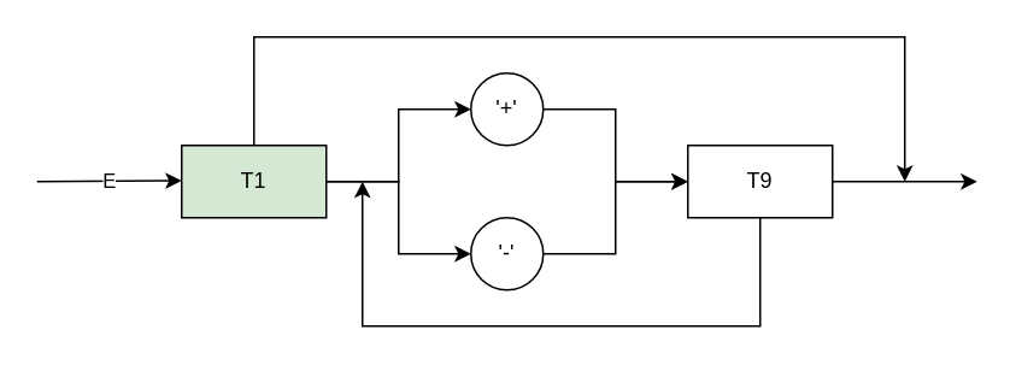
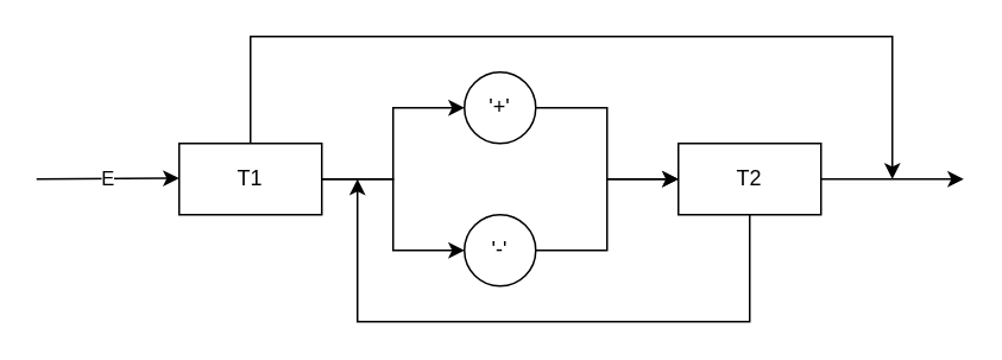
- <mxCell id="7" value="T1" style="rounded=0;whiteSpace=wrap;html=1;fillColor=#d5e8d4;" vertex="1" parent="1"><mxGeometry x="100" y="80" width="80" height="40" as="geometry" /></mxCell>
+ <mxCell id="7" value="T1" style="rounded=0;whiteSpace=wrap;html=1;" vertex="1" parent="1"><mxGeometry x="100" y="80" width="80" height="40" as="geometry" /></mxCell>
- <mxCell id="10" value="T9" style="rounded=0;whiteSpace=wrap;html=1;" vertex="1" parent="1"><mxGeometry x="380" y="80" width="80" height="40" as="geometry" /></mxCell>
+ <mxCell id="10" value="T2" style="rounded=0;whiteSpace=wrap;html=1;" vertex="1" parent="1"><mxGeometry x="380" y="80" width="80" height="40" as="geometry" /></mxCell>
